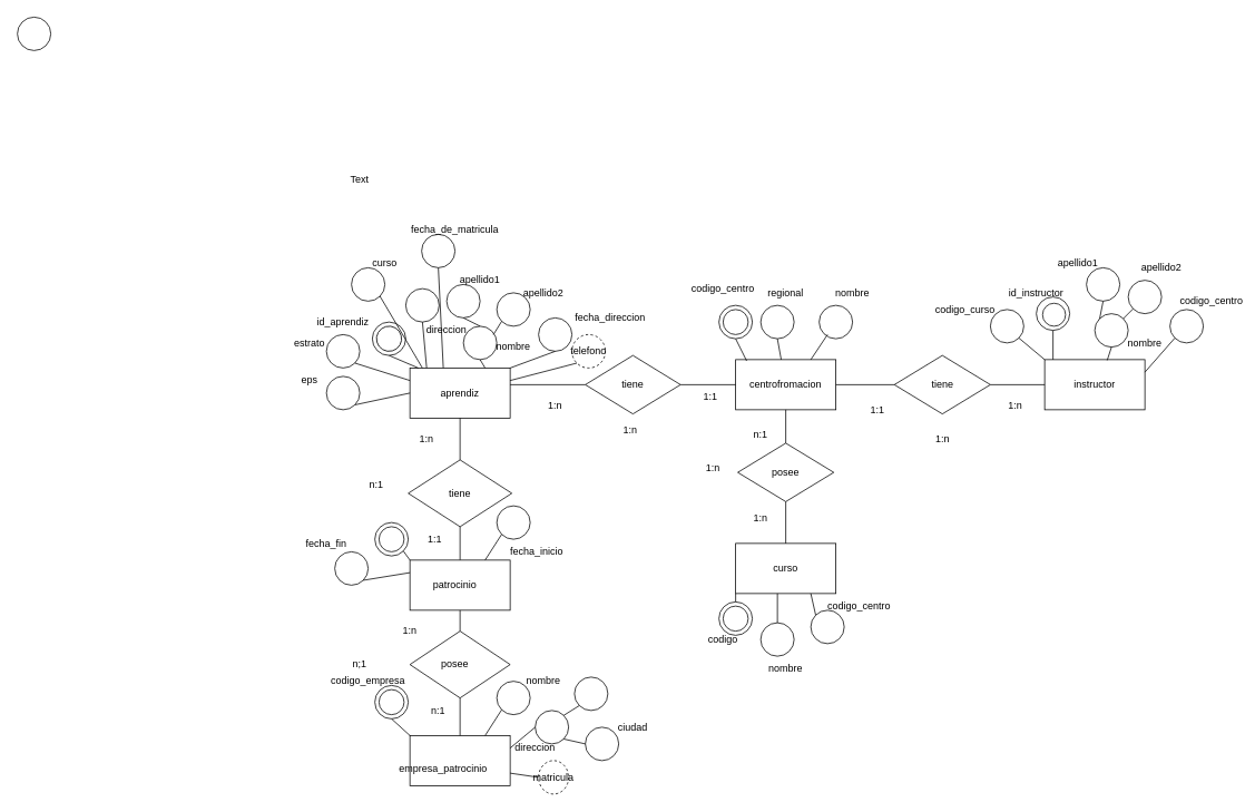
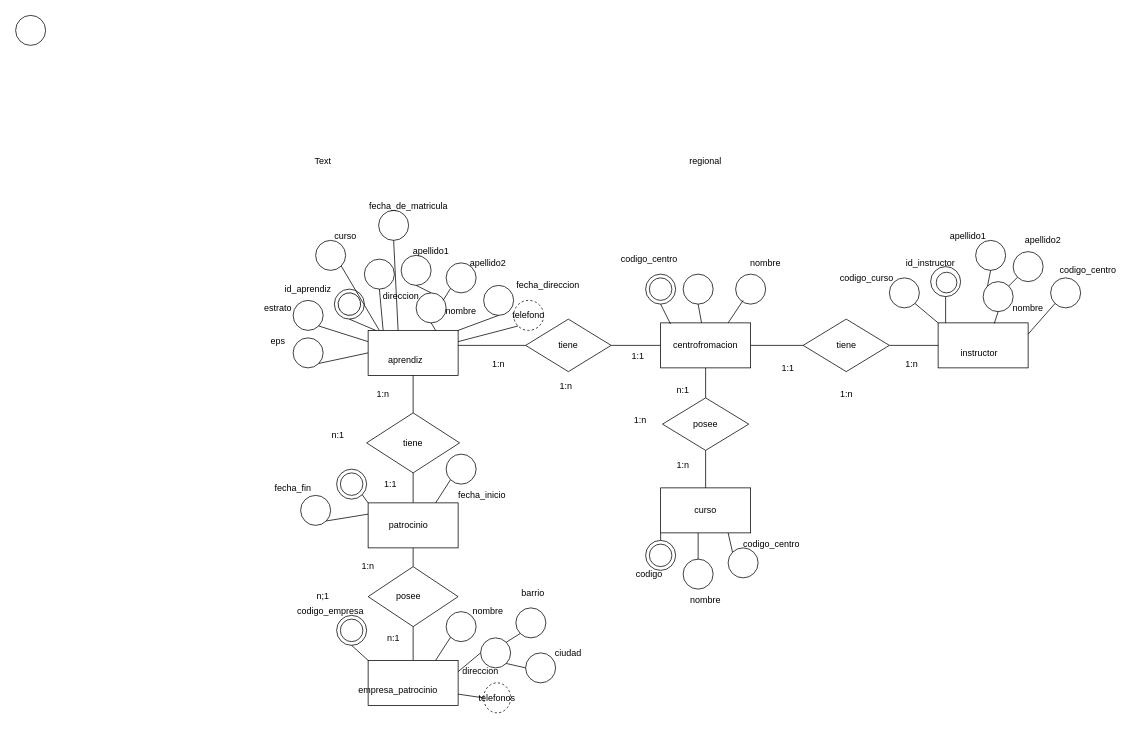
- <mxCell id="46" value="regional" style="text;html=1;strokeColor=none;fillColor=none;align=center;verticalAlign=middle;whiteSpace=wrap;rounded=0;" parent="1" vertex="1"><mxGeometry x="910" y="335" width="60" height="30" as="geometry" /></mxCell>
+ <mxCell id="46" value="regional" style="text;html=1;strokeColor=none;fillColor=none;align=center;verticalAlign=middle;whiteSpace=wrap;rounded=0;" parent="1" vertex="1"><mxGeometry x="910" y="200" width="60" height="30" as="geometry" /></mxCell>
- <mxCell id="68" value="instructor" style="text;html=1;strokeColor=none;fillColor=none;align=center;verticalAlign=middle;whiteSpace=wrap;rounded=0;" parent="1" vertex="1"><mxGeometry x="1280" y="445" width="60" height="30" as="geometry" /></mxCell>
+ <mxCell id="68" value="instructor" style="text;html=1;strokeColor=none;fillColor=none;align=center;verticalAlign=middle;whiteSpace=wrap;rounded=0;" parent="1" vertex="1"><mxGeometry x="1275" y="455" width="60" height="30" as="geometry" /></mxCell>
- <mxCell id="3" value="aprendiz" style="text;html=1;strokeColor=none;fillColor=none;align=center;verticalAlign=middle;whiteSpace=wrap;rounded=0;" parent="1" vertex="1"><mxGeometry x="520" y="455" width="60" height="30" as="geometry" /></mxCell>
+ <mxCell id="3" value="aprendiz" style="text;html=1;strokeColor=none;fillColor=none;align=center;verticalAlign=middle;whiteSpace=wrap;rounded=0;" parent="1" vertex="1"><mxGeometry x="510" y="465" width="60" height="30" as="geometry" /></mxCell>
+ <mxCell id="127" value="barrio" style="text;html=1;strokeColor=none;fillColor=none;align=center;verticalAlign=middle;whiteSpace=wrap;rounded=0;" parent="1" vertex="1"><mxGeometry x="680" y="775" width="60" height="30" as="geometry" /></mxCell>
- <mxCell id="124" value="matricula" style="ellipse;whiteSpace=wrap;html=1;align=center;dashed=1;" parent="1" vertex="1"><mxGeometry x="644" y="910" width="36" height="40" as="geometry" /></mxCell>
+ <mxCell id="124" value="telefonos" style="ellipse;whiteSpace=wrap;html=1;align=center;dashed=1;" parent="1" vertex="1"><mxGeometry x="644" y="910" width="36" height="40" as="geometry" /></mxCell>
